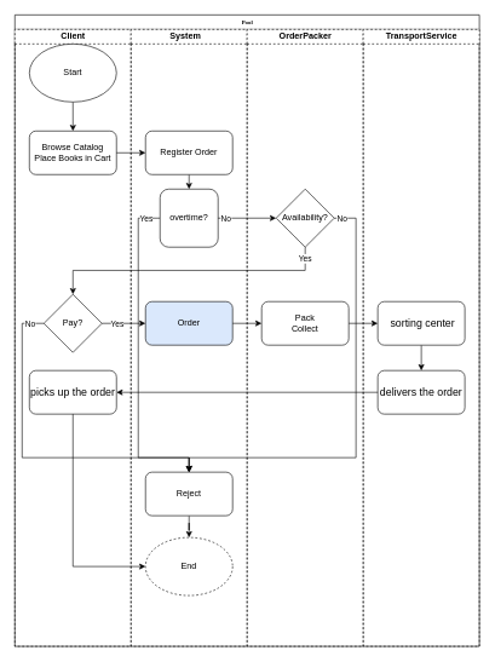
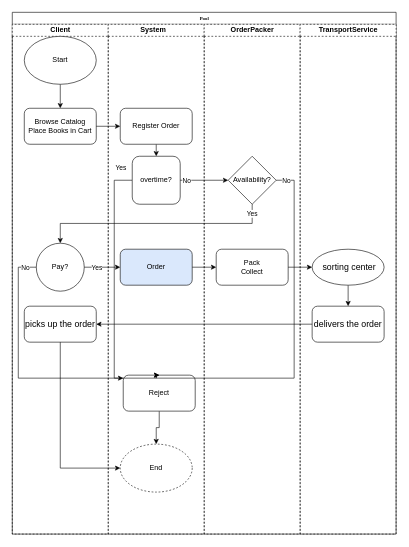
- <mxCell id="7" value="Pay?" style="rhombus;whiteSpace=wrap;html=1;" vertex="1" parent="3"><mxGeometry x="40" y="365" width="80" height="80" as="geometry" /></mxCell>
+ <mxCell id="7" value="Pay?" style="ellipse;whiteSpace=wrap;html=1;" vertex="1" parent="3"><mxGeometry x="40" y="365" width="80" height="80" as="geometry" /></mxCell>
- <mxCell id="24" value="&lt;span style=&quot;font-family: Arial; font-size: 14.667px; text-align: left; background-color: rgb(255, 255, 255);&quot;&gt;&amp;nbsp;sorting center&lt;/span&gt;" style="rounded=1;whiteSpace=wrap;html=1;" vertex="1" parent="22"><mxGeometry x="20" y="375" width="120" height="60" as="geometry" /></mxCell>
+ <mxCell id="24" value="&lt;span style=&quot;font-family: Arial; font-size: 14.667px; text-align: left; background-color: rgb(255, 255, 255);&quot;&gt;&amp;nbsp;sorting center&lt;/span&gt;" style="ellipse;whiteSpace=wrap;html=1;" vertex="1" parent="22"><mxGeometry x="20" y="375" width="120" height="60" as="geometry" /></mxCell>
- <mxCell id="17" value="Reject" style="rounded=1;whiteSpace=wrap;html=1;" vertex="1" parent="9"><mxGeometry x="20" y="610" width="120" height="60" as="geometry" /></mxCell>
+ <mxCell id="17" value="Reject" style="rounded=1;whiteSpace=wrap;html=1;" vertex="1" parent="9"><mxGeometry x="25" y="585" width="120" height="60" as="geometry" /></mxCell>
